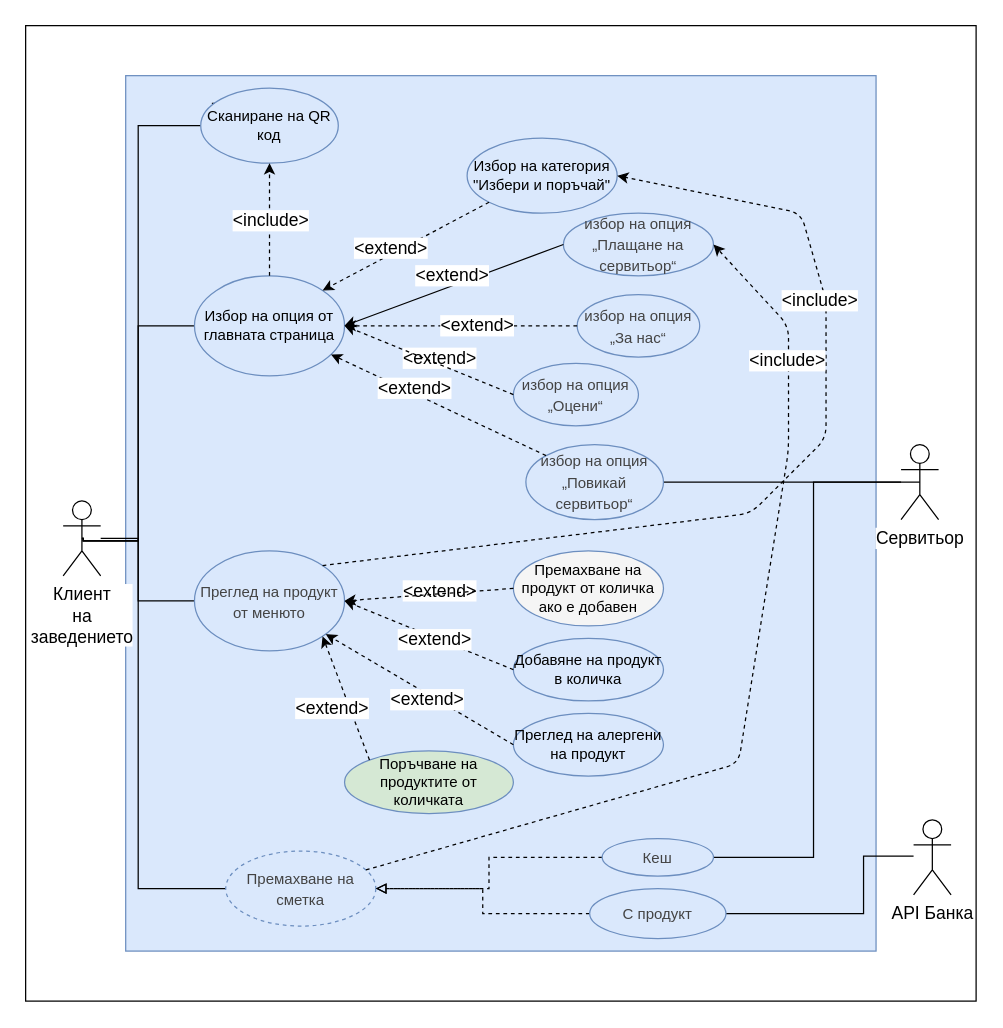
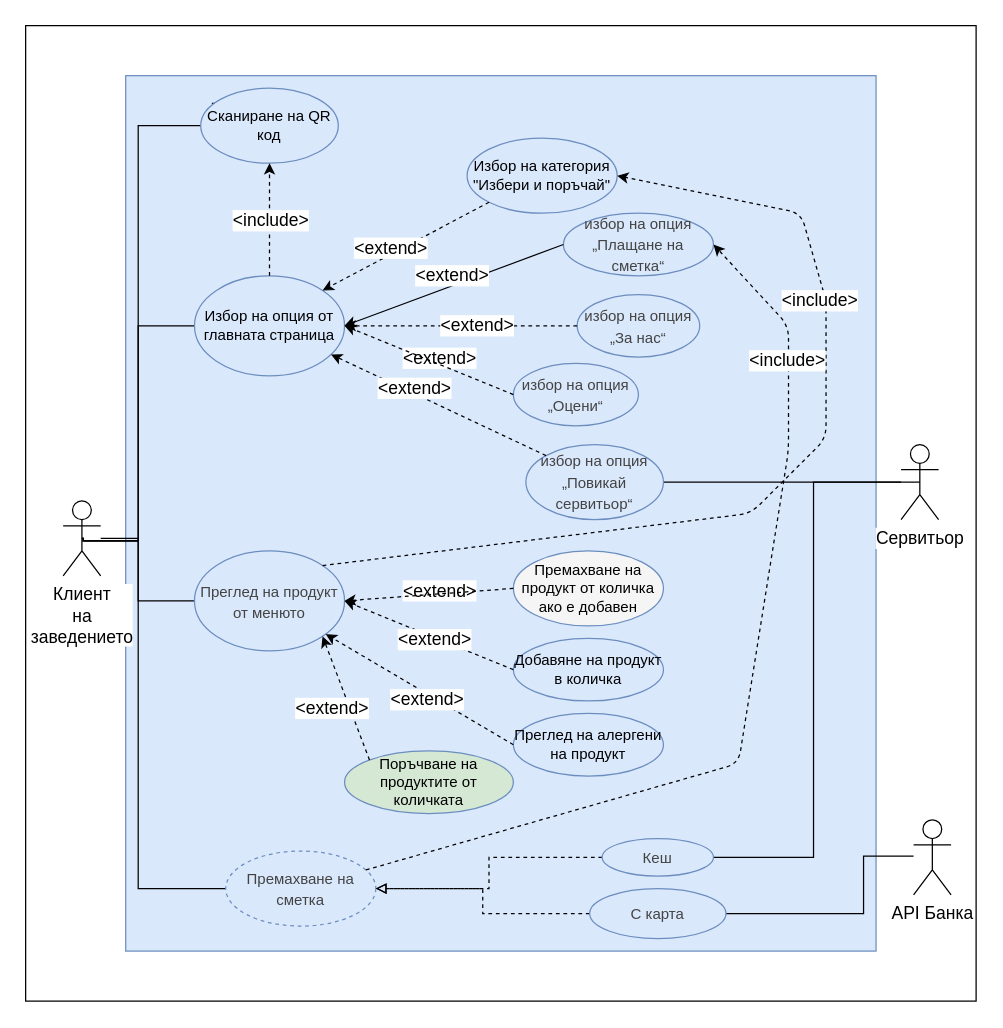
- <mxCell id="24" value="&lt;span id=&quot;docs-internal-guid-20f8525b-7fff-79ed-fe53-e2c8e4227910&quot;&gt;&lt;span style=&quot;font-family: &amp;#34;arial&amp;#34; ; color: rgb(67 , 67 , 67) ; background-color: transparent ; vertical-align: baseline ; white-space: pre-wrap ; font-size: 12px&quot;&gt;избор на опция „Плащане на сервитьор“&lt;/span&gt;&lt;/span&gt;" style="ellipse;whiteSpace=wrap;html=1;strokeWidth=1;fontSize=14;fillColor=#dae8fc;strokeColor=#6c8ebf;" parent="1" vertex="1"><mxGeometry x="450" y="170" width="120" height="50" as="geometry" /></mxCell>
+ <mxCell id="24" value="&lt;span id=&quot;docs-internal-guid-20f8525b-7fff-79ed-fe53-e2c8e4227910&quot;&gt;&lt;span style=&quot;font-family: &amp;#34;arial&amp;#34; ; color: rgb(67 , 67 , 67) ; background-color: transparent ; vertical-align: baseline ; white-space: pre-wrap ; font-size: 12px&quot;&gt;избор на опция „Плащане на сметка“&lt;/span&gt;&lt;/span&gt;" style="ellipse;whiteSpace=wrap;html=1;strokeWidth=1;fontSize=14;fillColor=#dae8fc;strokeColor=#6c8ebf;" parent="1" vertex="1"><mxGeometry x="450" y="170" width="120" height="50" as="geometry" /></mxCell>
- <mxCell id="47" value="&lt;span id=&quot;docs-internal-guid-20f8525b-7fff-79ed-fe53-e2c8e4227910&quot;&gt;&lt;span style=&quot;font-family: &amp;#34;arial&amp;#34; ; color: rgb(67 , 67 , 67) ; background-color: transparent ; vertical-align: baseline ; white-space: pre-wrap ; font-size: 12px&quot;&gt;С продукт&lt;br/&gt;&lt;/span&gt;&lt;/span&gt;" style="ellipse;whiteSpace=wrap;html=1;strokeWidth=1;fontSize=14;fillColor=#dae8fc;strokeColor=#6c8ebf;" parent="1" vertex="1"><mxGeometry x="471" y="710" width="109" height="40" as="geometry" /></mxCell>
+ <mxCell id="47" value="&lt;span id=&quot;docs-internal-guid-20f8525b-7fff-79ed-fe53-e2c8e4227910&quot;&gt;&lt;span style=&quot;font-family: &amp;#34;arial&amp;#34; ; color: rgb(67 , 67 , 67) ; background-color: transparent ; vertical-align: baseline ; white-space: pre-wrap ; font-size: 12px&quot;&gt;С карта&lt;br/&gt;&lt;/span&gt;&lt;/span&gt;" style="ellipse;whiteSpace=wrap;html=1;strokeWidth=1;fontSize=14;fillColor=#dae8fc;strokeColor=#6c8ebf;" parent="1" vertex="1"><mxGeometry x="471" y="710" width="109" height="40" as="geometry" /></mxCell>
